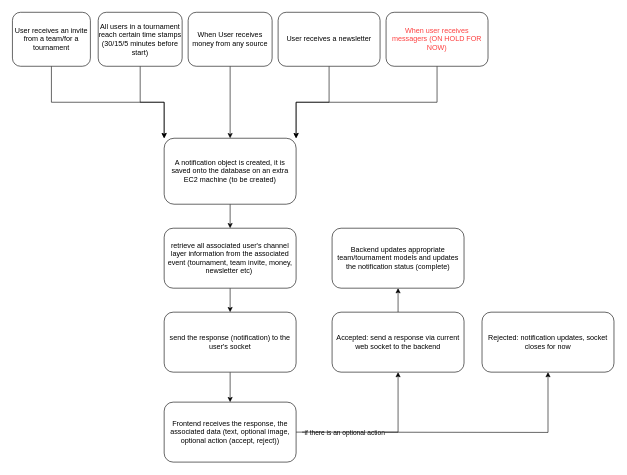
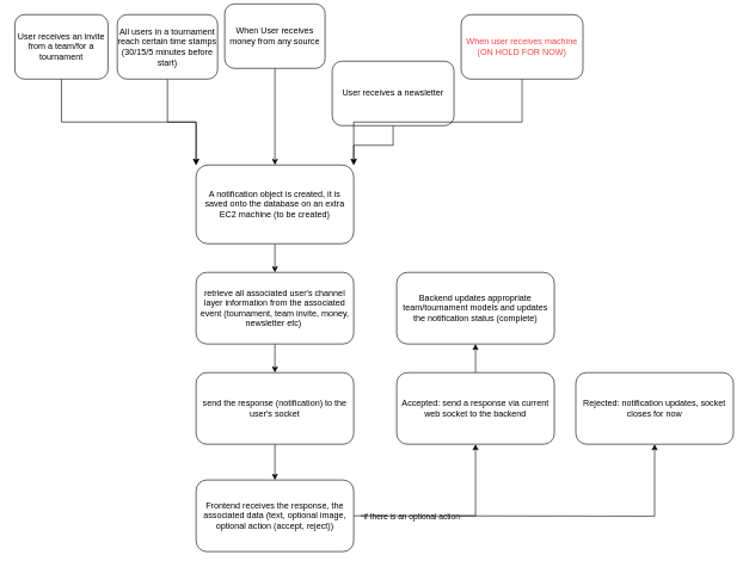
- <mxCell id="3" value="When User receives money from any source" style="rounded=1;whiteSpace=wrap;html=1;" vertex="1" parent="1"><mxGeometry x="313" y="20" width="140" height="90" as="geometry" /></mxCell>
+ <mxCell id="3" value="When User receives money from any source" style="rounded=1;whiteSpace=wrap;html=1;" vertex="1" parent="1"><mxGeometry x="313" y="5" width="140" height="90" as="geometry" /></mxCell>
- <mxCell id="9" value="User receives a newsletter" style="rounded=1;whiteSpace=wrap;html=1;" vertex="1" parent="1"><mxGeometry x="463" y="20" width="170" height="90" as="geometry" /></mxCell>
+ <mxCell id="9" value="User receives a newsletter" style="rounded=1;whiteSpace=wrap;html=1;" vertex="1" parent="1"><mxGeometry x="463" y="85" width="170" height="90" as="geometry" /></mxCell>
- <mxCell id="15" value="&lt;font color=&quot;#fd3f3f&quot;&gt;When user receives messagers (ON HOLD FOR NOW)&lt;/font&gt;" style="rounded=1;whiteSpace=wrap;html=1;" vertex="1" parent="1"><mxGeometry x="643" y="20" width="170" height="90" as="geometry" /></mxCell>
+ <mxCell id="15" value="&lt;font color=&quot;#fd3f3f&quot;&gt;When user receives machine (ON HOLD FOR NOW)&lt;/font&gt;" style="rounded=1;whiteSpace=wrap;html=1;" vertex="1" parent="1"><mxGeometry x="643" y="20" width="170" height="90" as="geometry" /></mxCell>
